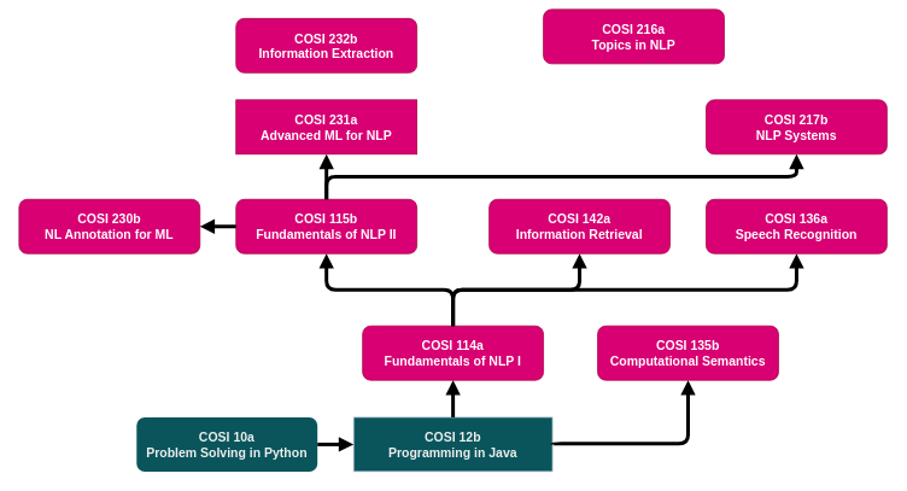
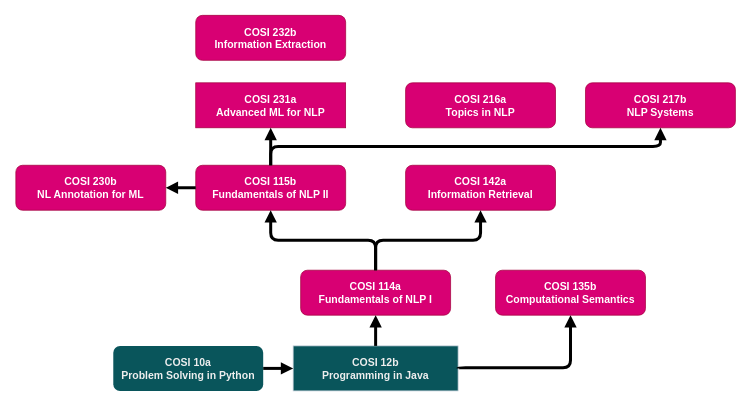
- <mxCell id="10" value="COSI 216a&#10;Topics in NLP" style="rounded=1;fillColor=#d80073;strokeColor=#A50040;shadow=0;fontStyle=1;fontSize=14;labelBackgroundColor=none;fontColor=#ffffff;" vertex="1" parent="1"><mxGeometry x="600" y="10" width="200" height="60" as="geometry" /></mxCell>
+ <mxCell id="10" value="COSI 216a&#10;Topics in NLP" style="rounded=1;fillColor=#d80073;strokeColor=#A50040;shadow=0;fontStyle=1;fontSize=14;labelBackgroundColor=none;fontColor=#ffffff;" vertex="1" parent="1"><mxGeometry x="540" y="110" width="200" height="60" as="geometry" /></mxCell>
- <mxCell id="12" value="COSI 136a&#10;Speech Recognition" style="rounded=1;fillColor=#d80073;strokeColor=#A50040;shadow=0;fontStyle=1;fontSize=14;labelBackgroundColor=none;fontColor=#ffffff;" vertex="1" parent="1"><mxGeometry x="780" y="220" width="200" height="60" as="geometry" /></mxCell>
- <mxCell id="18" value="" style="edgeStyle=elbowEdgeStyle;elbow=vertical;strokeWidth=4;endArrow=block;endFill=1;fontStyle=1;shadow=0;labelBackgroundColor=none;fontColor=default;entryX=0.5;entryY=1;entryDx=0;entryDy=0;exitX=0.5;exitY=0;exitDx=0;exitDy=0;" edge="1" parent="1" source="5" target="12"><mxGeometry x="22" y="165.5" width="100" height="100" as="geometry"><mxPoint x="520" y="380" as="sourcePoint" /><mxPoint x="380" y="300" as="targetPoint" /></mxGeometry></mxCell>
